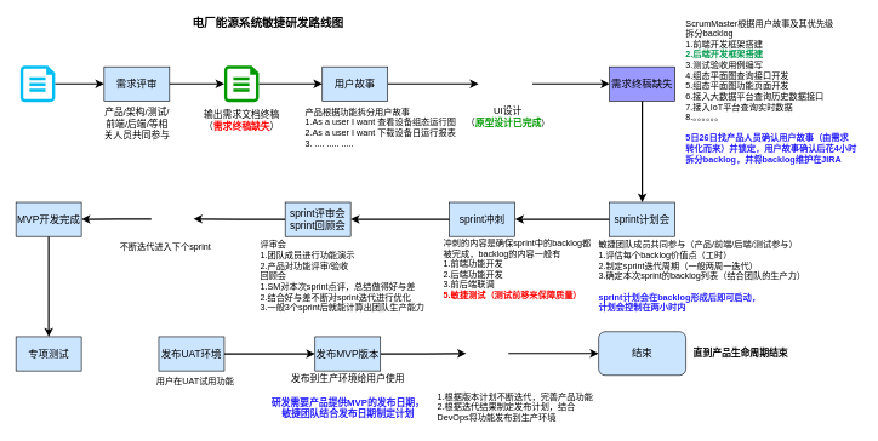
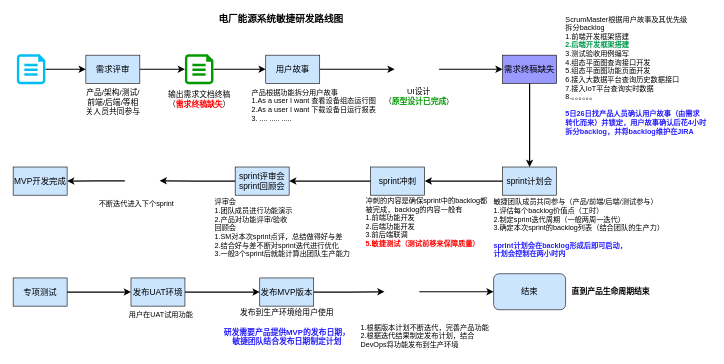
- <mxCell id="40" value="&lt;font style=&quot;font-size: 16px&quot;&gt;&lt;b&gt;电厂能源系统敏捷研发路线图&lt;/b&gt;&lt;/font&gt;" style="text;html=1;align=center;verticalAlign=middle;resizable=0;points=[];autosize=1;strokeColor=none;" parent="1" vertex="1"><mxGeometry x="257" y="20" width="220" height="20" as="geometry" /></mxCell>
+ <mxCell id="40" value="&lt;font style=&quot;font-size: 16px&quot;&gt;&lt;b&gt;电厂能源系统敏捷研发路线图&lt;/b&gt;&lt;/font&gt;" style="text;html=1;align=center;verticalAlign=middle;resizable=0;points=[];autosize=1;strokeColor=none;" parent="1" vertex="1"><mxGeometry x="357" y="20" width="220" height="20" as="geometry" /></mxCell>
- <mxCell id="41" value="" style="edgeStyle=orthogonalEdgeStyle;rounded=0;orthogonalLoop=1;jettySize=auto;html=1;strokeWidth=2;" parent="1" source="42" target="44" edge="1"><mxGeometry relative="1" as="geometry" /></mxCell>
+ <mxCell id="43" value="" style="edgeStyle=orthogonalEdgeStyle;rounded=0;orthogonalLoop=1;jettySize=auto;html=1;strokeWidth=2;" parent="1" source="44" target="34" edge="1"><mxGeometry relative="1" as="geometry" /></mxCell>
